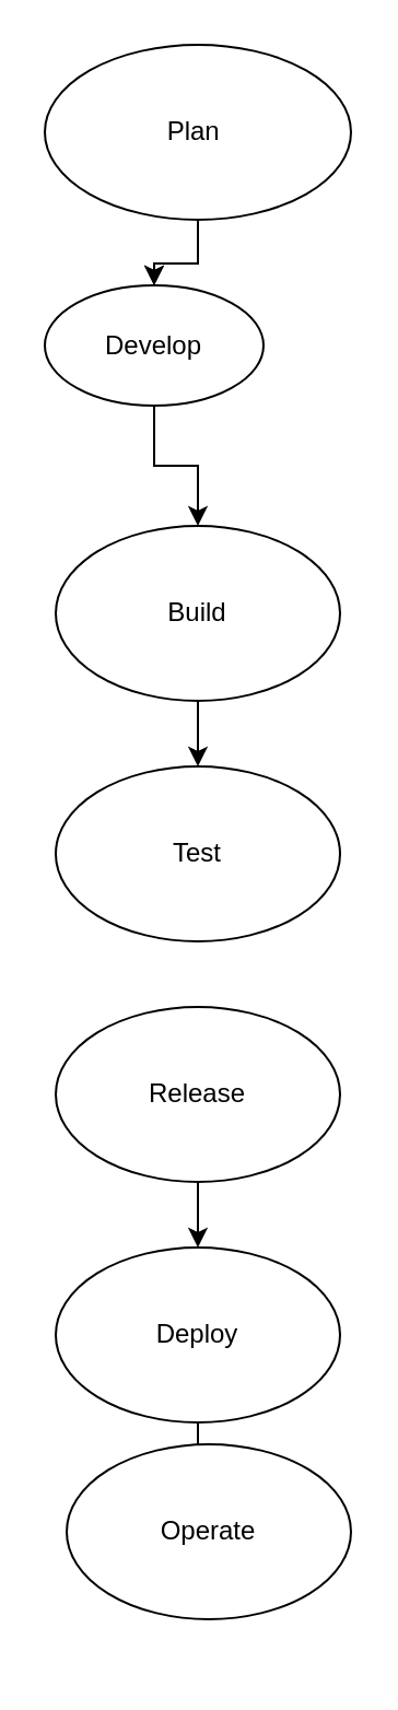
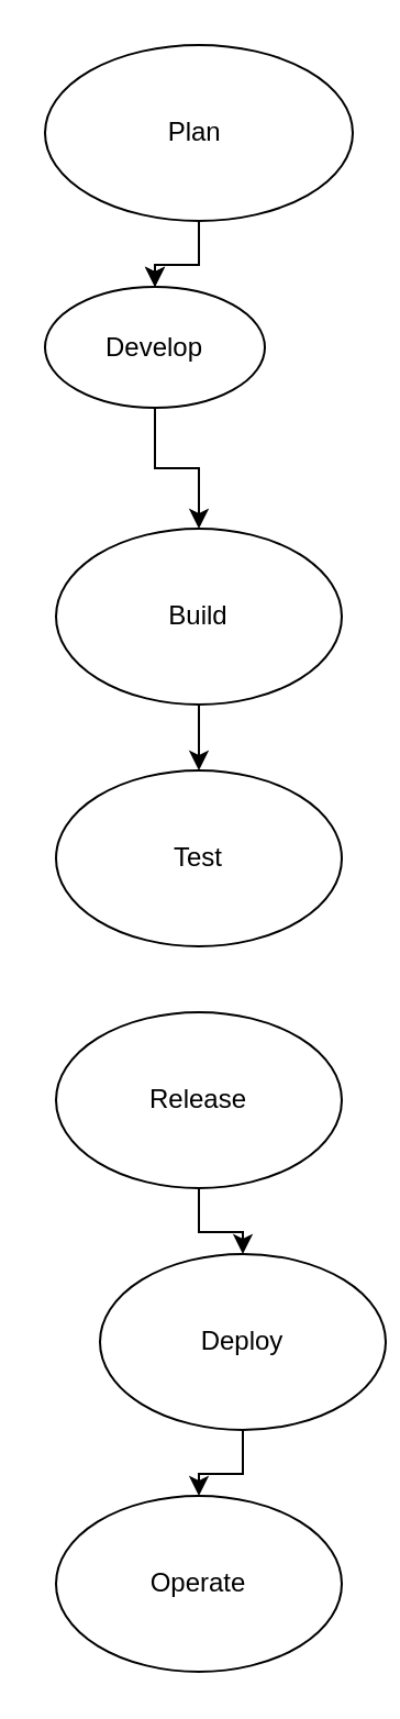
- <mxCell id="13" value="Deploy" style="ellipse;whiteSpace=wrap;html=1;" vertex="1" parent="1"><mxGeometry x="25" y="570" width="130" height="80" as="geometry" /></mxCell>
+ <mxCell id="13" value="Deploy" style="ellipse;whiteSpace=wrap;html=1;" vertex="1" parent="1"><mxGeometry x="45" y="570" width="130" height="80" as="geometry" /></mxCell>
- <mxCell id="14" value="Operate" style="ellipse;whiteSpace=wrap;html=1;" vertex="1" parent="1"><mxGeometry x="30" y="660" width="130" height="80" as="geometry" /></mxCell>
+ <mxCell id="14" value="Operate" style="ellipse;whiteSpace=wrap;html=1;" vertex="1" parent="1"><mxGeometry x="25" y="680" width="130" height="80" as="geometry" /></mxCell>
